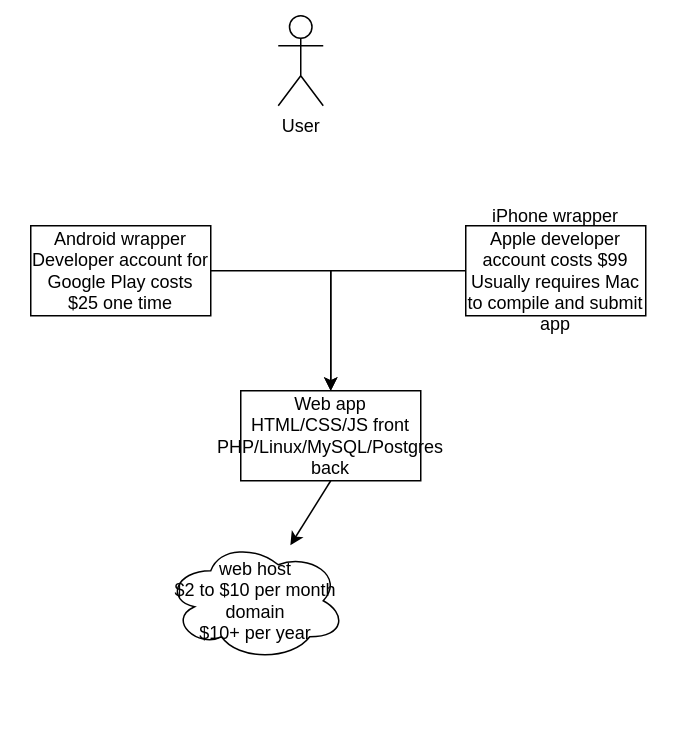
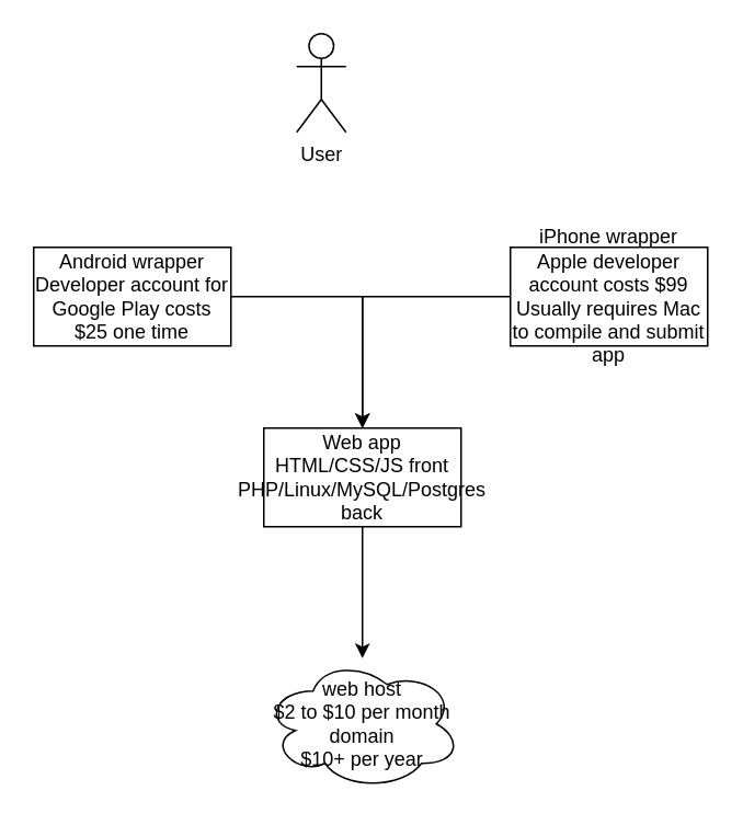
- <mxCell id="2" value="User" style="shape=umlActor;verticalLabelPosition=bottom;verticalAlign=top;html=1;outlineConnect=0;" vertex="1" parent="1"><mxGeometry x="185" y="10" width="30" height="60" as="geometry" /></mxCell>
+ <mxCell id="2" value="User" style="shape=umlActor;verticalLabelPosition=bottom;verticalAlign=top;html=1;outlineConnect=0;" vertex="1" parent="1"><mxGeometry x="180" y="20" width="30" height="60" as="geometry" /></mxCell>
- <mxCell id="3" value="web host&lt;br&gt;$2 to $10 per month&lt;br&gt;domain&lt;br&gt;$10+ per year" style="ellipse;shape=cloud;whiteSpace=wrap;html=1;" vertex="1" parent="1"><mxGeometry x="110" y="360" width="120" height="80" as="geometry" /></mxCell>
+ <mxCell id="3" value="web host&lt;br&gt;$2 to $10 per month&lt;br&gt;domain&lt;br&gt;$10+ per year" style="ellipse;shape=cloud;whiteSpace=wrap;html=1;" vertex="1" parent="1"><mxGeometry x="160" y="400" width="120" height="80" as="geometry" /></mxCell>
